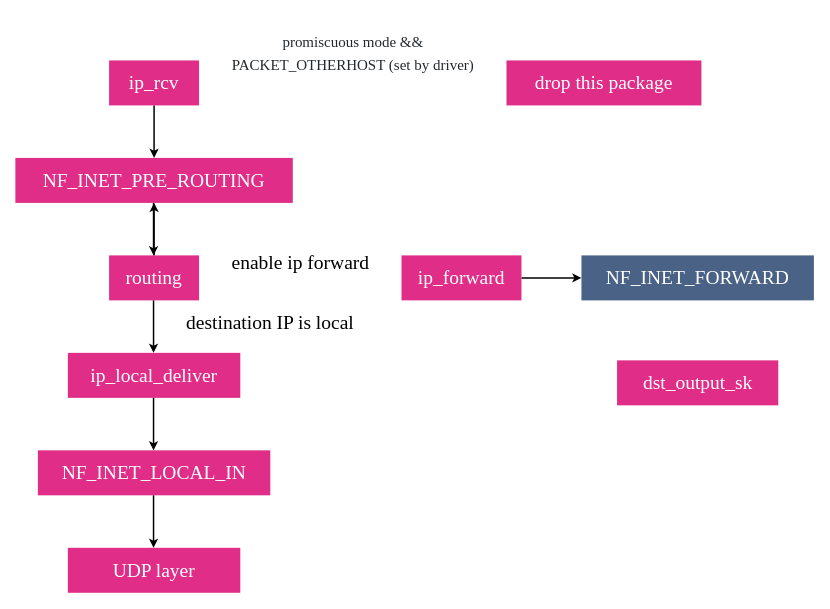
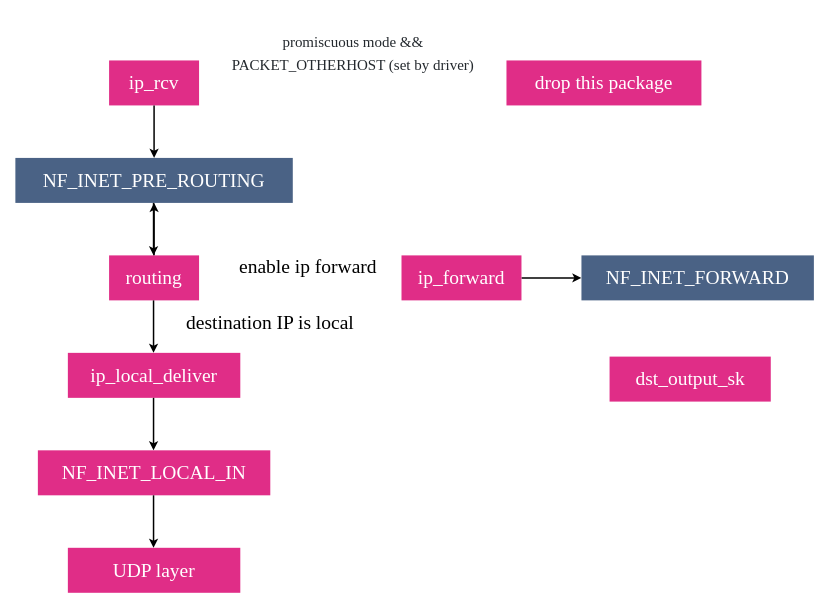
- <mxCell id="3" value="NF_INET_PRE_ROUTING" style="rounded=0;whiteSpace=wrap;html=1;fontSize=26;fontFamily=Comic Sans MS;fontColor=#FFFFFF;strokeColor=none;fillColor=#e02d87;" vertex="1" parent="1"><mxGeometry x="20" y="210" width="370" height="60" as="geometry" /></mxCell>
+ <mxCell id="3" value="NF_INET_PRE_ROUTING" style="rounded=0;whiteSpace=wrap;html=1;fontSize=26;fontFamily=Comic Sans MS;fontColor=#FFFFFF;strokeColor=none;fillColor=#4A6285;" vertex="1" parent="1"><mxGeometry x="20" y="210" width="370" height="60" as="geometry" /></mxCell>
- <mxCell id="17" value="&lt;font color=&quot;#000000&quot;&gt;enable ip forward&lt;/font&gt;" style="text;html=1;align=center;verticalAlign=middle;resizable=0;points=[];autosize=1;strokeColor=none;fontSize=26;fontFamily=Comic Sans MS;fontColor=#FFFFFF;" vertex="1" parent="1"><mxGeometry x="285" y="330" width="230" height="40" as="geometry" /></mxCell>
+ <mxCell id="17" value="&lt;font color=&quot;#000000&quot;&gt;enable ip forward&lt;/font&gt;" style="text;html=1;align=center;verticalAlign=middle;resizable=0;points=[];autosize=1;strokeColor=none;fontSize=26;fontFamily=Comic Sans MS;fontColor=#FFFFFF;" vertex="1" parent="1"><mxGeometry x="295" y="335" width="230" height="40" as="geometry" /></mxCell>
- <mxCell id="19" value="dst_output_sk" style="whiteSpace=wrap;html=1;rounded=0;fontFamily=Comic Sans MS;fontSize=26;fontColor=#FFFFFF;strokeColor=none;fillColor=#E02D87;" vertex="1" parent="1"><mxGeometry x="822.5" y="480" width="215" height="60" as="geometry" /></mxCell>
+ <mxCell id="19" value="dst_output_sk" style="whiteSpace=wrap;html=1;rounded=0;fontFamily=Comic Sans MS;fontSize=26;fontColor=#FFFFFF;strokeColor=none;fillColor=#E02D87;" vertex="1" parent="1"><mxGeometry x="812.5" y="475" width="215" height="60" as="geometry" /></mxCell>
